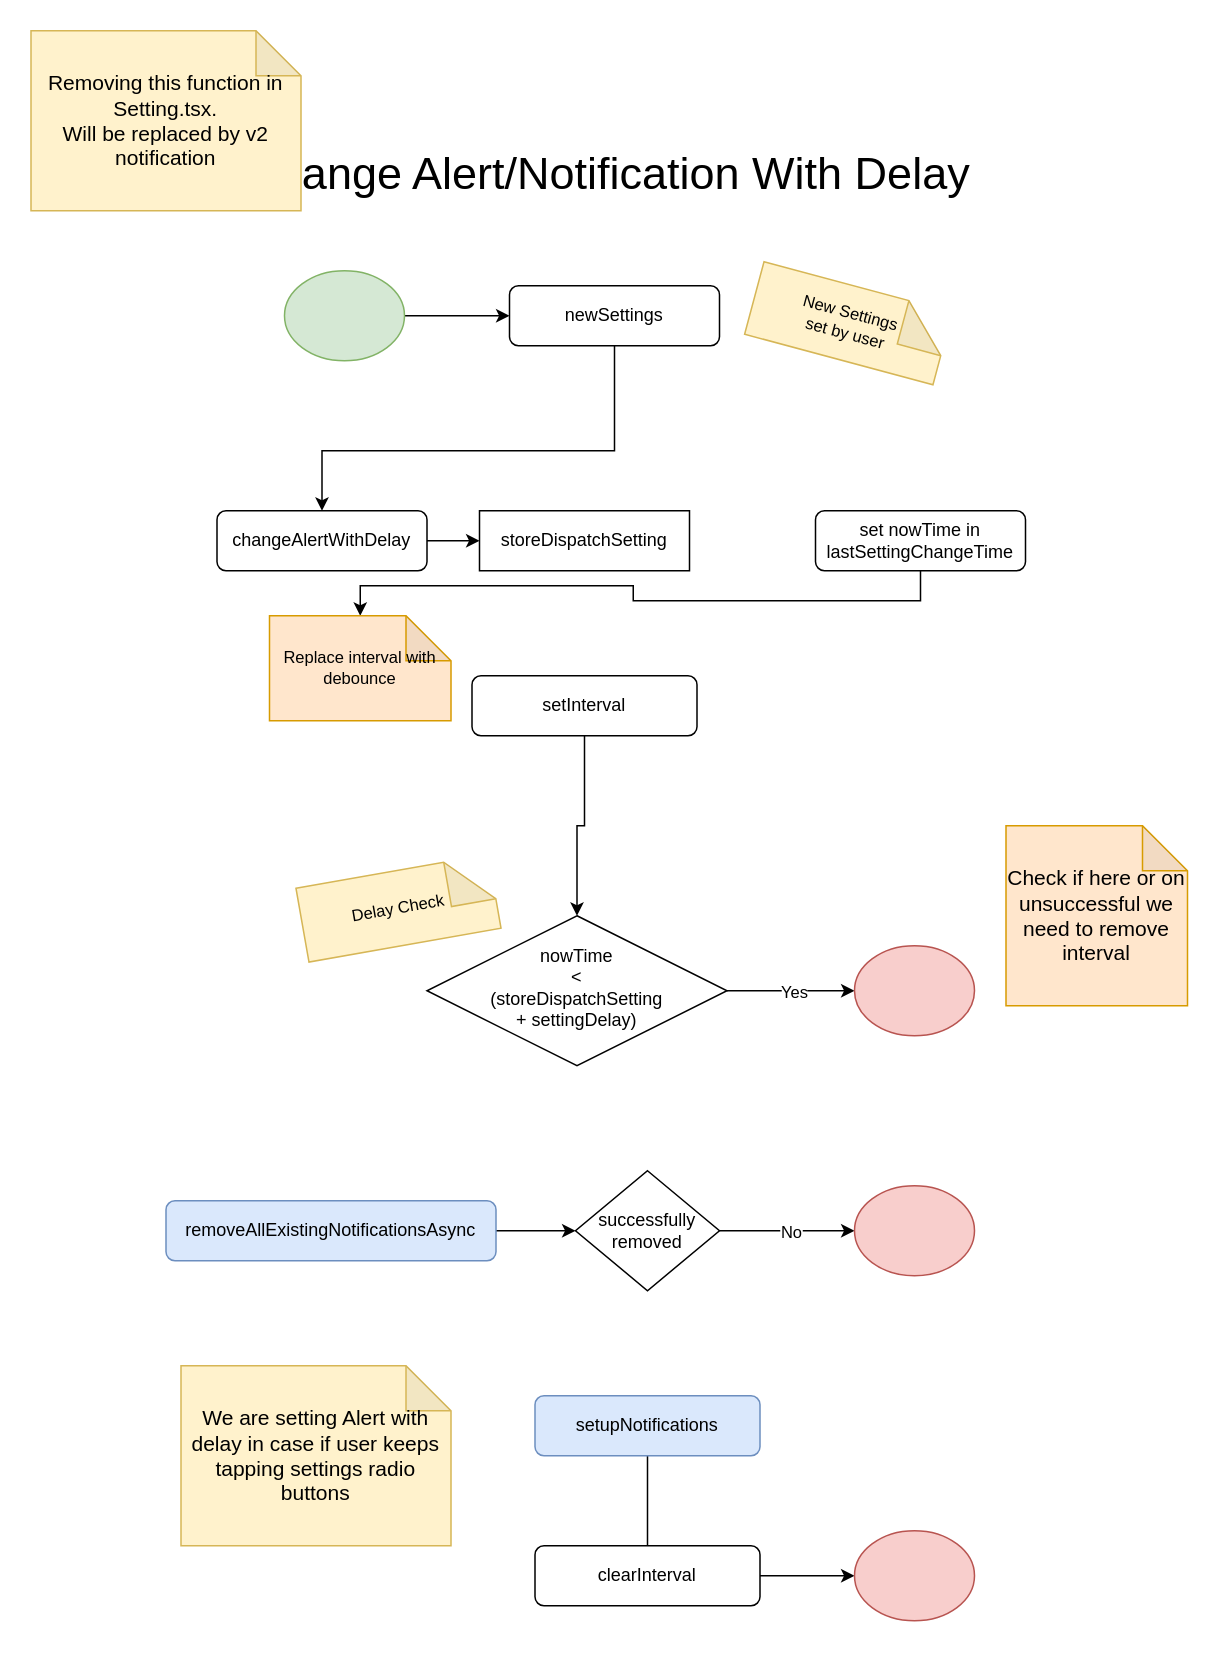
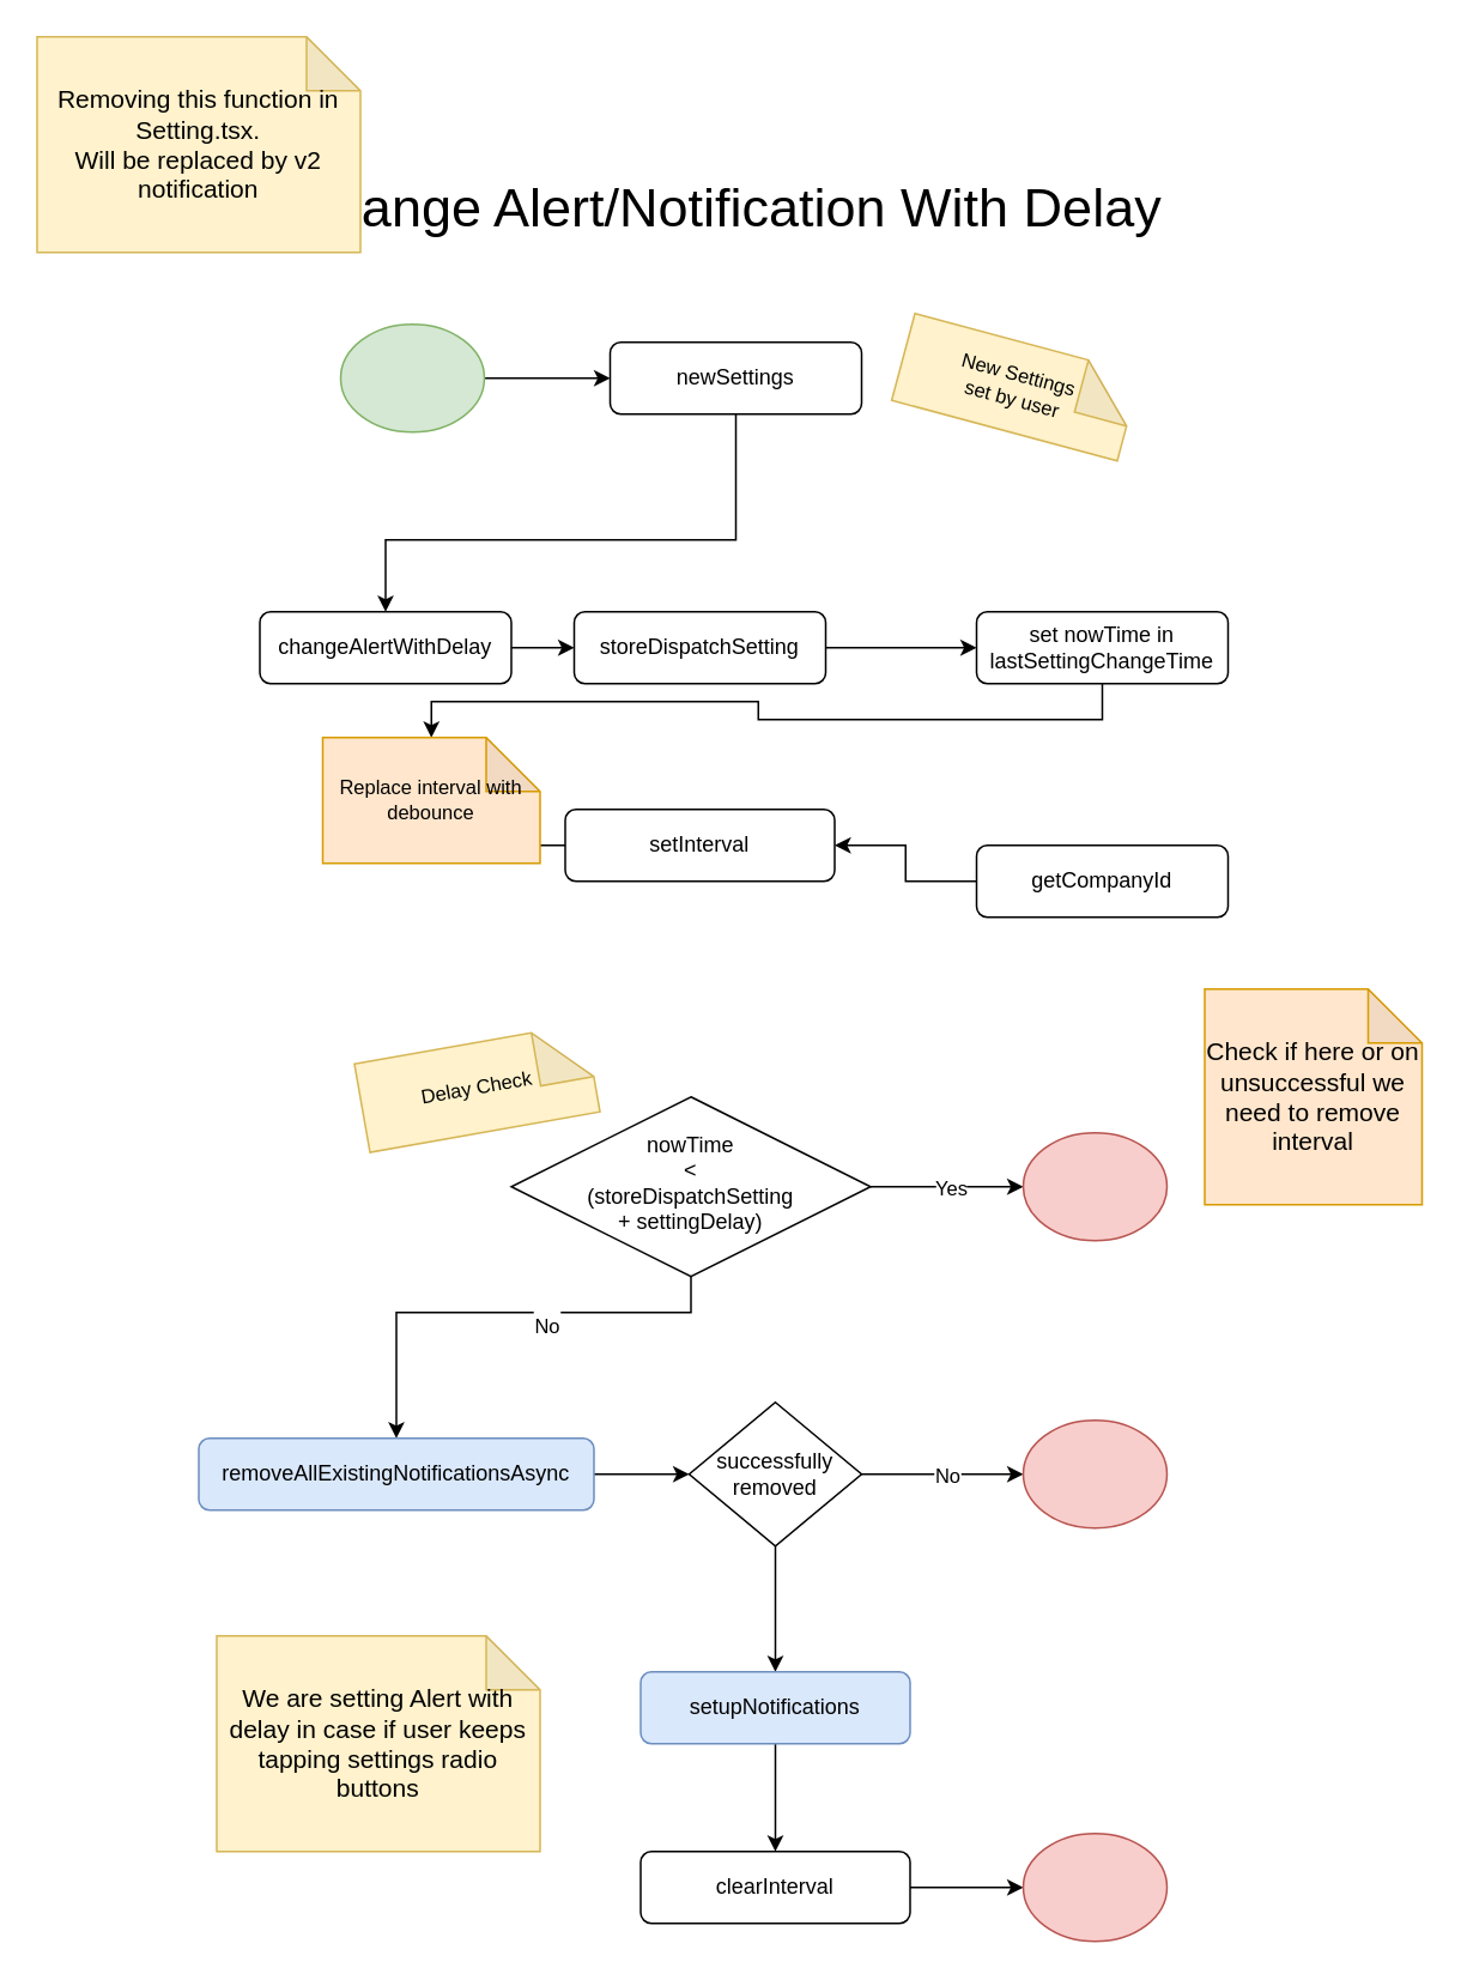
- <mxCell id="5" value="storeDispatchSetting" style="whiteSpace=wrap;html=1;fontSize=12;glass=0;strokeWidth=1;shadow=0;rounded=0;" parent="1" vertex="1"><mxGeometry x="319" y="340" width="140" height="40" as="geometry" /></mxCell>
+ <mxCell id="5" value="storeDispatchSetting" style="rounded=1;whiteSpace=wrap;html=1;fontSize=12;glass=0;strokeWidth=1;shadow=0;" parent="1" vertex="1"><mxGeometry x="319" y="340" width="140" height="40" as="geometry" /></mxCell>
+ <mxCell id="4" style="edgeStyle=orthogonalEdgeStyle;rounded=0;orthogonalLoop=1;jettySize=auto;html=1;entryX=0;entryY=0.5;entryDx=0;entryDy=0;" parent="1" source="5" target="11" edge="1"><mxGeometry relative="1" as="geometry"><mxPoint x="499" y="270" as="targetPoint" /></mxGeometry></mxCell>
+ <mxCell id="6" style="edgeStyle=orthogonalEdgeStyle;rounded=0;orthogonalLoop=1;jettySize=auto;html=1;" parent="1" source="7" target="9" edge="1"><mxGeometry relative="1" as="geometry" /></mxCell>
+ <mxCell id="7" value="getCompanyId" style="rounded=1;whiteSpace=wrap;html=1;fontSize=12;glass=0;strokeWidth=1;shadow=0;" parent="1" vertex="1"><mxGeometry x="543" y="470" width="140" height="40" as="geometry" /></mxCell>
- <mxCell id="8" style="edgeStyle=orthogonalEdgeStyle;rounded=0;orthogonalLoop=1;jettySize=auto;html=1;" parent="1" source="9" target="16" edge="1"><mxGeometry relative="1" as="geometry" /></mxCell>
+ <mxCell id="8" style="edgeStyle=orthogonalEdgeStyle;rounded=0;orthogonalLoop=1;jettySize=auto;html=1;" parent="1" source="9" target="39" edge="1"><mxGeometry relative="1" as="geometry" /></mxCell>
+ <mxCell id="14" style="edgeStyle=orthogonalEdgeStyle;rounded=0;orthogonalLoop=1;jettySize=auto;html=1;entryX=0.5;entryY=0;entryDx=0;entryDy=0;" parent="1" source="16" target="23" edge="1"><mxGeometry relative="1" as="geometry"><Array as="points"><mxPoint x="384" y="730" /><mxPoint x="220" y="730" /></Array></mxGeometry></mxCell>
+ <mxCell id="15" value="&lt;font style=&quot;font-size: 11px;&quot;&gt;No&lt;br&gt;&lt;/font&gt;" style="edgeLabel;html=1;align=center;verticalAlign=middle;resizable=0;points=[];fontSize=30;" parent="14" vertex="1" connectable="0"><mxGeometry x="-0.205" relative="1" as="geometry"><mxPoint as="offset" /></mxGeometry></mxCell>
+ <mxCell id="24" style="edgeStyle=orthogonalEdgeStyle;rounded=0;orthogonalLoop=1;jettySize=auto;html=1;entryX=0.5;entryY=0;entryDx=0;entryDy=0;" parent="1" source="25" target="30" edge="1"><mxGeometry relative="1" as="geometry" /></mxCell>
- <mxCell id="29" style="edgeStyle=orthogonalEdgeStyle;rounded=0;orthogonalLoop=1;jettySize=auto;html=1;entryX=0.5;entryY=0;entryDx=0;entryDy=0;endArrow=none;" parent="1" source="30" target="31" edge="1"><mxGeometry relative="1" as="geometry" /></mxCell>
+ <mxCell id="29" style="edgeStyle=orthogonalEdgeStyle;rounded=0;orthogonalLoop=1;jettySize=auto;html=1;entryX=0.5;entryY=0;entryDx=0;entryDy=0;" parent="1" source="30" target="31" edge="1"><mxGeometry relative="1" as="geometry" /></mxCell>
